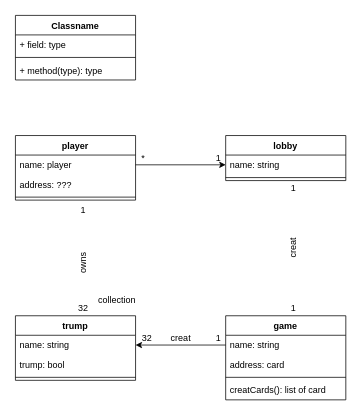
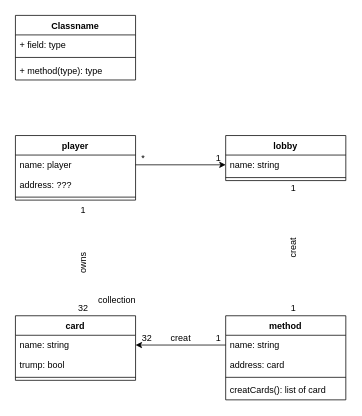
- <mxCell id="19" value="trump" style="swimlane;fontStyle=1;align=center;verticalAlign=top;childLayout=stackLayout;horizontal=1;startSize=26;horizontalStack=0;resizeParent=1;resizeParentMax=0;resizeLast=0;collapsible=1;marginBottom=0;glass=0;fillColor=none;" vertex="1" parent="1"><mxGeometry x="20" y="420" width="160" height="86" as="geometry" /></mxCell>
+ <mxCell id="19" value="card" style="swimlane;fontStyle=1;align=center;verticalAlign=top;childLayout=stackLayout;horizontal=1;startSize=26;horizontalStack=0;resizeParent=1;resizeParentMax=0;resizeLast=0;collapsible=1;marginBottom=0;glass=0;fillColor=none;" vertex="1" parent="1"><mxGeometry x="20" y="420" width="160" height="86" as="geometry" /></mxCell>
- <mxCell id="26" value="game" style="swimlane;fontStyle=1;align=center;verticalAlign=top;childLayout=stackLayout;horizontal=1;startSize=26;horizontalStack=0;resizeParent=1;resizeParentMax=0;resizeLast=0;collapsible=1;marginBottom=0;glass=0;fillColor=none;" vertex="1" parent="1"><mxGeometry x="300" y="420" width="160" height="112" as="geometry" /></mxCell>
+ <mxCell id="26" value="method" style="swimlane;fontStyle=1;align=center;verticalAlign=top;childLayout=stackLayout;horizontal=1;startSize=26;horizontalStack=0;resizeParent=1;resizeParentMax=0;resizeLast=0;collapsible=1;marginBottom=0;glass=0;fillColor=none;" vertex="1" parent="1"><mxGeometry x="300" y="420" width="160" height="112" as="geometry" /></mxCell>
